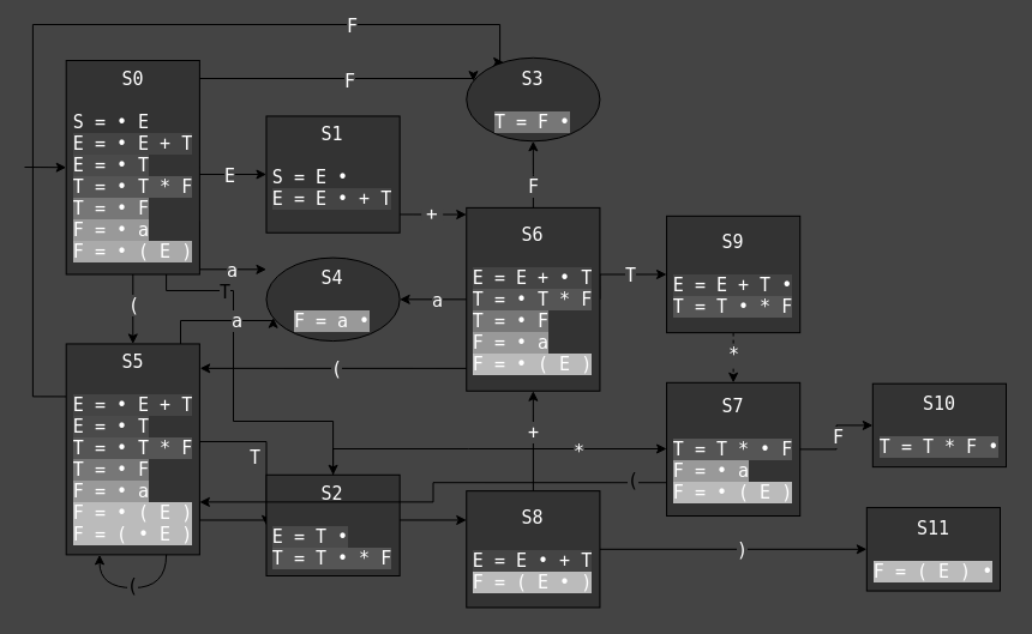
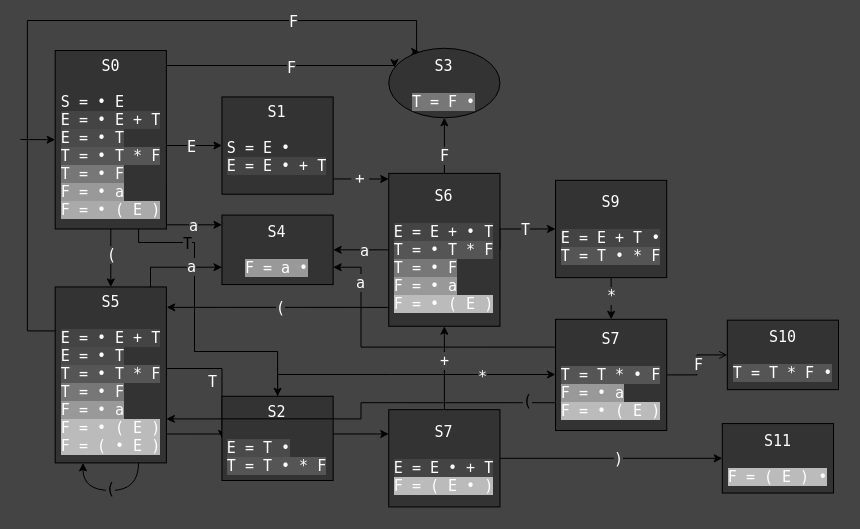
- <mxCell id="30" value="&lt;div style=&quot;font-size: 15px;&quot;&gt;S4&lt;br style=&quot;font-size: 15px;&quot;&gt;&lt;/div&gt;&lt;div align=&quot;left&quot; style=&quot;font-size: 15px;&quot;&gt;&lt;br style=&quot;font-size: 15px;&quot;&gt;&lt;/div&gt;&lt;div align=&quot;left&quot; style=&quot;font-size: 15px;&quot;&gt;&lt;span style=&quot;background-color: rgb(153, 153, 153); font-size: 15px;&quot;&gt;F = a •&lt;/span&gt;&lt;/div&gt;" style="ellipse;whiteSpace=wrap;html=1;fontFamily=monospace;spacingLeft=0;fontSize=15;fillColor=#333333;fontColor=#FFFFFF;" parent="1" vertex="1"><mxGeometry x="221.475" y="214.579" width="111.186" height="69.493" as="geometry" /></mxCell>
+ <mxCell id="30" value="&lt;div style=&quot;font-size: 15px;&quot;&gt;S4&lt;br style=&quot;font-size: 15px;&quot;&gt;&lt;/div&gt;&lt;div align=&quot;left&quot; style=&quot;font-size: 15px;&quot;&gt;&lt;br style=&quot;font-size: 15px;&quot;&gt;&lt;/div&gt;&lt;div align=&quot;left&quot; style=&quot;font-size: 15px;&quot;&gt;&lt;span style=&quot;background-color: rgb(153, 153, 153); font-size: 15px;&quot;&gt;F = a •&lt;/span&gt;&lt;/div&gt;" style="rounded=0;whiteSpace=wrap;html=1;fontFamily=monospace;spacingLeft=0;fontSize=15;fillColor=#333333;fontColor=#FFFFFF;" parent="1" vertex="1"><mxGeometry x="221.475" y="214.579" width="111.186" height="69.493" as="geometry" /></mxCell>
+ <mxCell id="45" style="edgeStyle=orthogonalEdgeStyle;rounded=0;orthogonalLoop=1;jettySize=auto;html=1;exitX=0;exitY=0.25;exitDx=0;exitDy=0;entryX=1;entryY=0.75;entryDx=0;entryDy=0;fontFamily=monospace;spacingLeft=0;fontSize=15;fontColor=#FFFFFF;" parent="1" source="49" target="30" edge="1"><mxGeometry relative="1" as="geometry"><Array as="points"><mxPoint x="360.458" y="346.615" /><mxPoint x="360.458" y="267.394" /></Array></mxGeometry></mxCell>
+ <mxCell id="46" value="a" style="edgeLabel;html=1;align=center;verticalAlign=middle;resizable=0;points=[];rounded=0;fontFamily=monospace;spacingLeft=0;fontSize=15;labelBackgroundColor=#444444;fontColor=#FFFFFF;" parent="45" vertex="1" connectable="0"><mxGeometry x="0.72" y="1" relative="1" as="geometry"><mxPoint as="offset" /></mxGeometry></mxCell>
- <mxCell id="40" style="edgeStyle=orthogonalEdgeStyle;rounded=0;orthogonalLoop=1;jettySize=auto;html=1;entryX=0.5;entryY=0;entryDx=0;entryDy=0;fontFamily=monospace;spacingLeft=0;fontSize=15;fontColor=#FFFFFF;dashed=1;" parent="1" source="42" target="49" edge="1"><mxGeometry relative="1" as="geometry" /></mxCell>
+ <mxCell id="40" style="edgeStyle=orthogonalEdgeStyle;rounded=0;orthogonalLoop=1;jettySize=auto;html=1;entryX=0.5;entryY=0;entryDx=0;entryDy=0;fontFamily=monospace;spacingLeft=0;fontSize=15;fontColor=#FFFFFF;" parent="1" source="42" target="49" edge="1"><mxGeometry relative="1" as="geometry" /></mxCell>
- <mxCell id="43" style="edgeStyle=orthogonalEdgeStyle;rounded=0;orthogonalLoop=1;jettySize=auto;html=1;entryX=0;entryY=0.5;entryDx=0;entryDy=0;fontFamily=monospace;spacingLeft=0;fontSize=15;fontColor=#FFFFFF;" parent="1" source="49" target="50" edge="1"><mxGeometry relative="1" as="geometry" /></mxCell>
+ <mxCell id="43" style="edgeStyle=orthogonalEdgeStyle;rounded=0;orthogonalLoop=1;jettySize=auto;html=1;entryX=0;entryY=0.5;entryDx=0;entryDy=0;fontFamily=monospace;spacingLeft=0;fontSize=15;fontColor=#FFFFFF;endArrow=open;" parent="1" source="49" target="50" edge="1"><mxGeometry relative="1" as="geometry" /></mxCell>
- <mxCell id="55" value="&lt;div style=&quot;font-size: 15px;&quot;&gt;S8&lt;/div&gt;&lt;div align=&quot;left&quot; style=&quot;font-size: 15px;&quot;&gt;&lt;br style=&quot;font-size: 15px;&quot;&gt;&lt;/div&gt;&lt;div align=&quot;left&quot; style=&quot;font-size: 15px;&quot;&gt;&lt;span style=&quot;font-size: 15px; background-color: rgb(68, 68, 68);&quot;&gt;E = E • + T&lt;/span&gt;&lt;/div&gt;&lt;div align=&quot;left&quot; style=&quot;font-size: 15px;&quot;&gt;&lt;span style=&quot;background-color: rgb(187, 187, 187); font-size: 15px;&quot;&gt;F = ( E • )&lt;/span&gt;&lt;/div&gt;" style="rounded=0;whiteSpace=wrap;html=1;fontFamily=monospace;spacingLeft=0;fontSize=15;fillColor=#333333;fontColor=#FFFFFF;" parent="1" vertex="1"><mxGeometry x="388.254" y="409.16" width="111.186" height="97.29" as="geometry" /></mxCell>
+ <mxCell id="55" value="&lt;div style=&quot;font-size: 15px;&quot;&gt;S7&lt;/div&gt;&lt;div align=&quot;left&quot; style=&quot;font-size: 15px;&quot;&gt;&lt;br style=&quot;font-size: 15px;&quot;&gt;&lt;/div&gt;&lt;div align=&quot;left&quot; style=&quot;font-size: 15px;&quot;&gt;&lt;span style=&quot;font-size: 15px; background-color: rgb(68, 68, 68);&quot;&gt;E = E • + T&lt;/span&gt;&lt;/div&gt;&lt;div align=&quot;left&quot; style=&quot;font-size: 15px;&quot;&gt;&lt;span style=&quot;background-color: rgb(187, 187, 187); font-size: 15px;&quot;&gt;F = ( E • )&lt;/span&gt;&lt;/div&gt;" style="rounded=0;whiteSpace=wrap;html=1;fontFamily=monospace;spacingLeft=0;fontSize=15;fillColor=#333333;fontColor=#FFFFFF;" parent="1" vertex="1"><mxGeometry x="388.254" y="409.16" width="111.186" height="97.29" as="geometry" /></mxCell>
